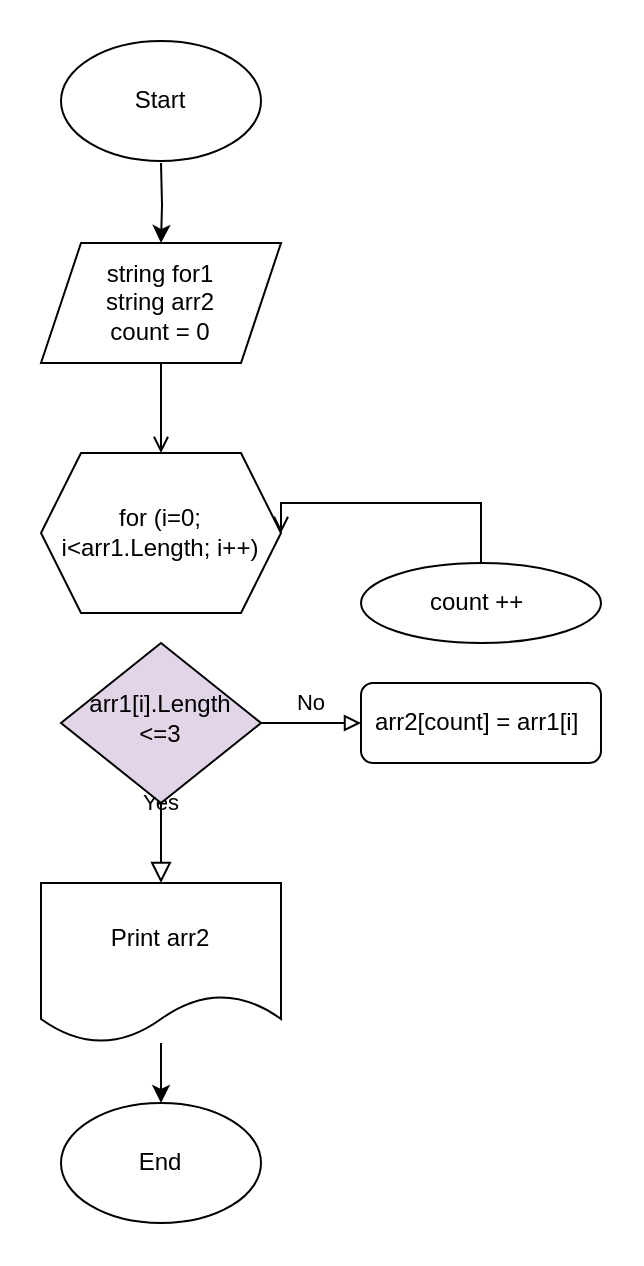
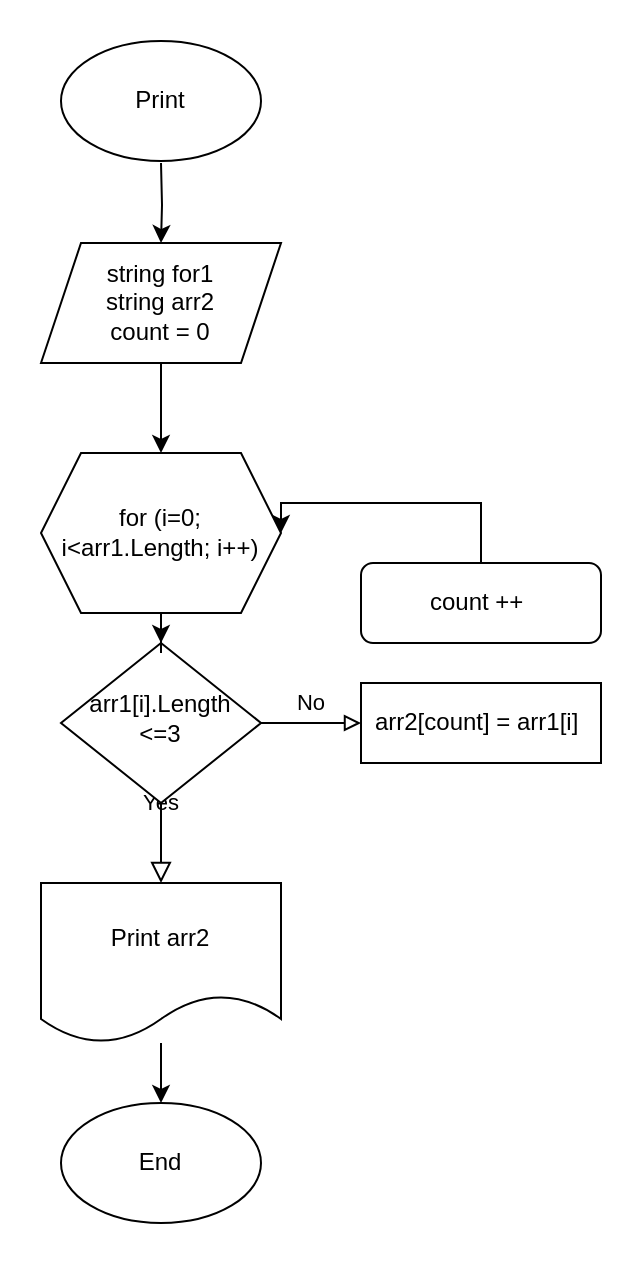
- <mxCell id="15" value="Start" style="ellipse;whiteSpace=wrap;html=1;" vertex="1" parent="1"><mxGeometry x="30" y="20" width="100" height="60" as="geometry" /></mxCell>
+ <mxCell id="15" value="Print" style="ellipse;whiteSpace=wrap;html=1;" vertex="1" parent="1"><mxGeometry x="30" y="20" width="100" height="60" as="geometry" /></mxCell>
- <mxCell id="7" value="" style="edgeStyle=orthogonalEdgeStyle;rounded=0;orthogonalLoop=1;jettySize=auto;html=1;endArrow=open;" edge="1" parent="1" source="8" target="10"><mxGeometry relative="1" as="geometry" /></mxCell>
+ <mxCell id="7" value="" style="edgeStyle=orthogonalEdgeStyle;rounded=0;orthogonalLoop=1;jettySize=auto;html=1;" edge="1" parent="1" source="8" target="10"><mxGeometry relative="1" as="geometry" /></mxCell>
- <mxCell id="11" style="edgeStyle=orthogonalEdgeStyle;rounded=0;orthogonalLoop=1;jettySize=auto;html=1;entryX=1;entryY=0.5;entryDx=0;entryDy=0;endArrow=open;" edge="1" parent="1" source="12" target="10"><mxGeometry relative="1" as="geometry"><Array as="points"><mxPoint x="240" y="251" /></Array></mxGeometry></mxCell>
+ <mxCell id="11" style="edgeStyle=orthogonalEdgeStyle;rounded=0;orthogonalLoop=1;jettySize=auto;html=1;entryX=1;entryY=0.5;entryDx=0;entryDy=0;" edge="1" parent="1" source="12" target="10"><mxGeometry relative="1" as="geometry"><Array as="points"><mxPoint x="240" y="251" /></Array></mxGeometry></mxCell>
- <mxCell id="12" value="count ++&amp;nbsp;" style="ellipse;whiteSpace=wrap;html=1;fontSize=12;glass=0;strokeWidth=1;shadow=0;" vertex="1" parent="1"><mxGeometry x="180" y="281" width="120" height="40" as="geometry" /></mxCell>
+ <mxCell id="12" value="count ++&amp;nbsp;" style="rounded=1;whiteSpace=wrap;html=1;fontSize=12;glass=0;strokeWidth=1;shadow=0;" vertex="1" parent="1"><mxGeometry x="180" y="281" width="120" height="40" as="geometry" /></mxCell>
+ <mxCell id="9" value="" style="edgeStyle=orthogonalEdgeStyle;rounded=0;orthogonalLoop=1;jettySize=auto;html=1;" edge="1" parent="1" source="10" target="5"><mxGeometry relative="1" as="geometry" /></mxCell>
- <mxCell id="5" value="arr1[i].Length &amp;lt;=3" style="rhombus;whiteSpace=wrap;html=1;shadow=0;fontFamily=Helvetica;fontSize=12;align=center;strokeWidth=1;spacing=6;spacingTop=-4;fillColor=#e1d5e7;" parent="1" vertex="1"><mxGeometry x="30" y="321" width="100" height="80" as="geometry" /></mxCell>
+ <mxCell id="5" value="arr1[i].Length &amp;lt;=3" style="rhombus;whiteSpace=wrap;html=1;shadow=0;fontFamily=Helvetica;fontSize=12;align=center;strokeWidth=1;spacing=6;spacingTop=-4;" parent="1" vertex="1"><mxGeometry x="30" y="321" width="100" height="80" as="geometry" /></mxCell>
- <mxCell id="6" value="arr2[count] = arr1[i]&amp;nbsp;" style="rounded=1;whiteSpace=wrap;html=1;fontSize=12;glass=0;strokeWidth=1;shadow=0;" parent="1" vertex="1"><mxGeometry x="180" y="341" width="120" height="40" as="geometry" /></mxCell>
+ <mxCell id="6" value="arr2[count] = arr1[i]&amp;nbsp;" style="whiteSpace=wrap;html=1;fontSize=12;glass=0;strokeWidth=1;shadow=0;rounded=0;" parent="1" vertex="1"><mxGeometry x="180" y="341" width="120" height="40" as="geometry" /></mxCell>
